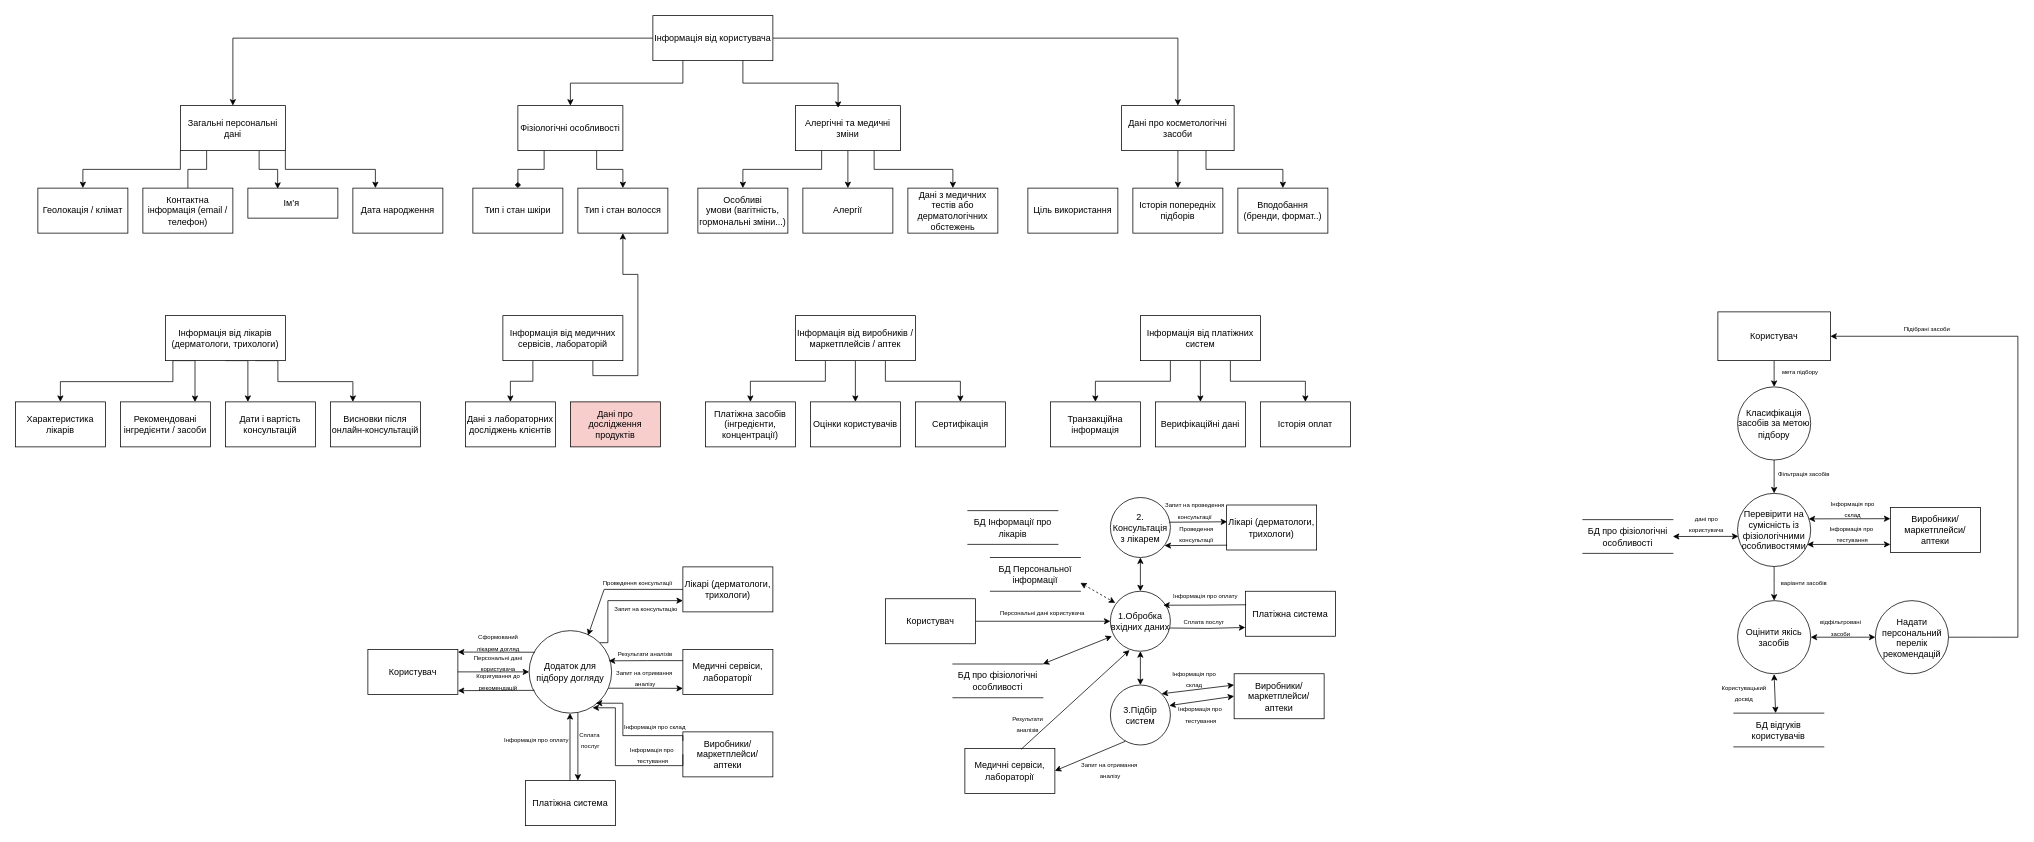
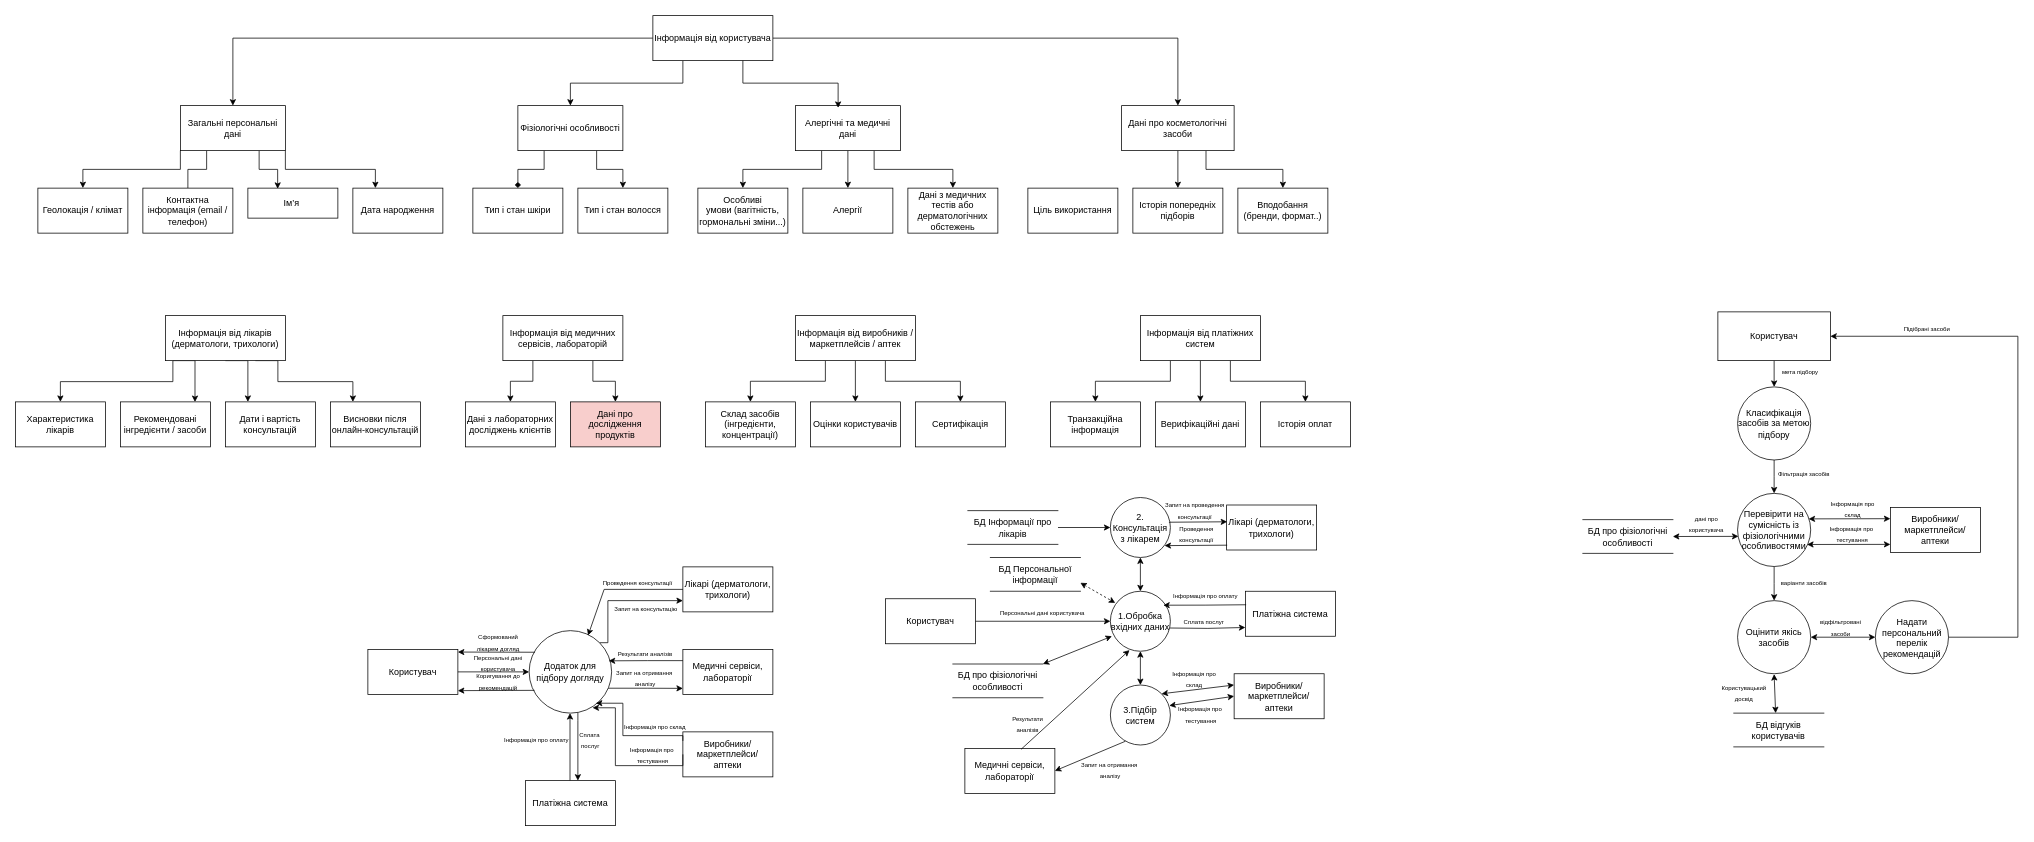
- <mxCell id="17" value="Алергічні та медичні зміни" style="rounded=0;whiteSpace=wrap;html=1;" vertex="1" parent="1"><mxGeometry x="1060" y="140" width="140" height="60" as="geometry" /></mxCell>
+ <mxCell id="17" value="Алергічні та медичні дані" style="rounded=0;whiteSpace=wrap;html=1;" vertex="1" parent="1"><mxGeometry x="1060" y="140" width="140" height="60" as="geometry" /></mxCell>
- <mxCell id="43" style="edgeStyle=orthogonalEdgeStyle;rounded=0;orthogonalLoop=1;jettySize=auto;html=1;exitX=0.75;exitY=1;exitDx=0;exitDy=0;" edge="1" parent="1" source="44" target="26"><mxGeometry relative="1" as="geometry" /></mxCell>
+ <mxCell id="43" style="edgeStyle=orthogonalEdgeStyle;rounded=0;orthogonalLoop=1;jettySize=auto;html=1;exitX=0.75;exitY=1;exitDx=0;exitDy=0;entryX=0.5;entryY=0;entryDx=0;entryDy=0;" edge="1" parent="1" source="44" target="47"><mxGeometry relative="1" as="geometry" /></mxCell>
- <mxCell id="45" value="Платіжна засобів (інгредієнти, концентрації)" style="rounded=0;whiteSpace=wrap;html=1;" vertex="1" parent="1"><mxGeometry x="940" y="535" width="120" height="60" as="geometry" /></mxCell>
+ <mxCell id="45" value="Склад засобів (інгредієнти, концентрації)" style="rounded=0;whiteSpace=wrap;html=1;" vertex="1" parent="1"><mxGeometry x="940" y="535" width="120" height="60" as="geometry" /></mxCell>
+ <mxCell id="110" value="" style="edgeStyle=orthogonalEdgeStyle;rounded=0;orthogonalLoop=1;jettySize=auto;html=1;" edge="1" parent="1" source="111" target="105"><mxGeometry relative="1" as="geometry" /></mxCell>
